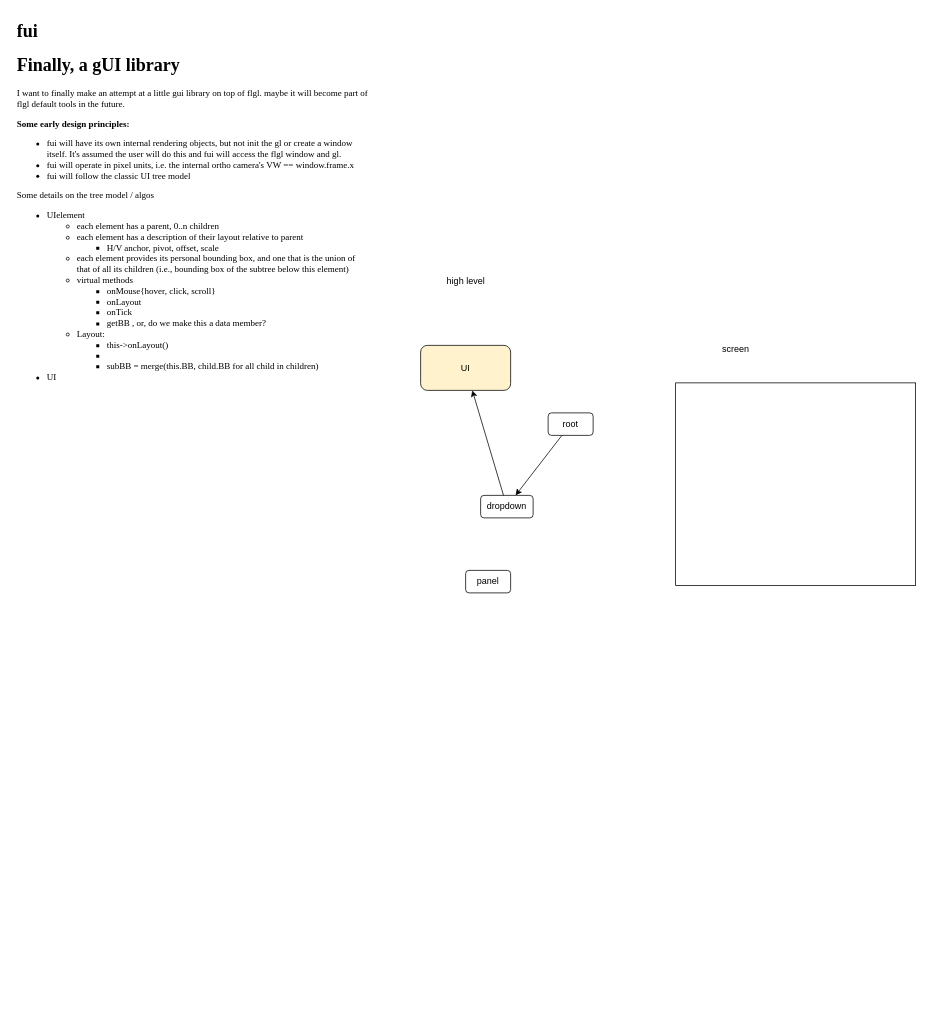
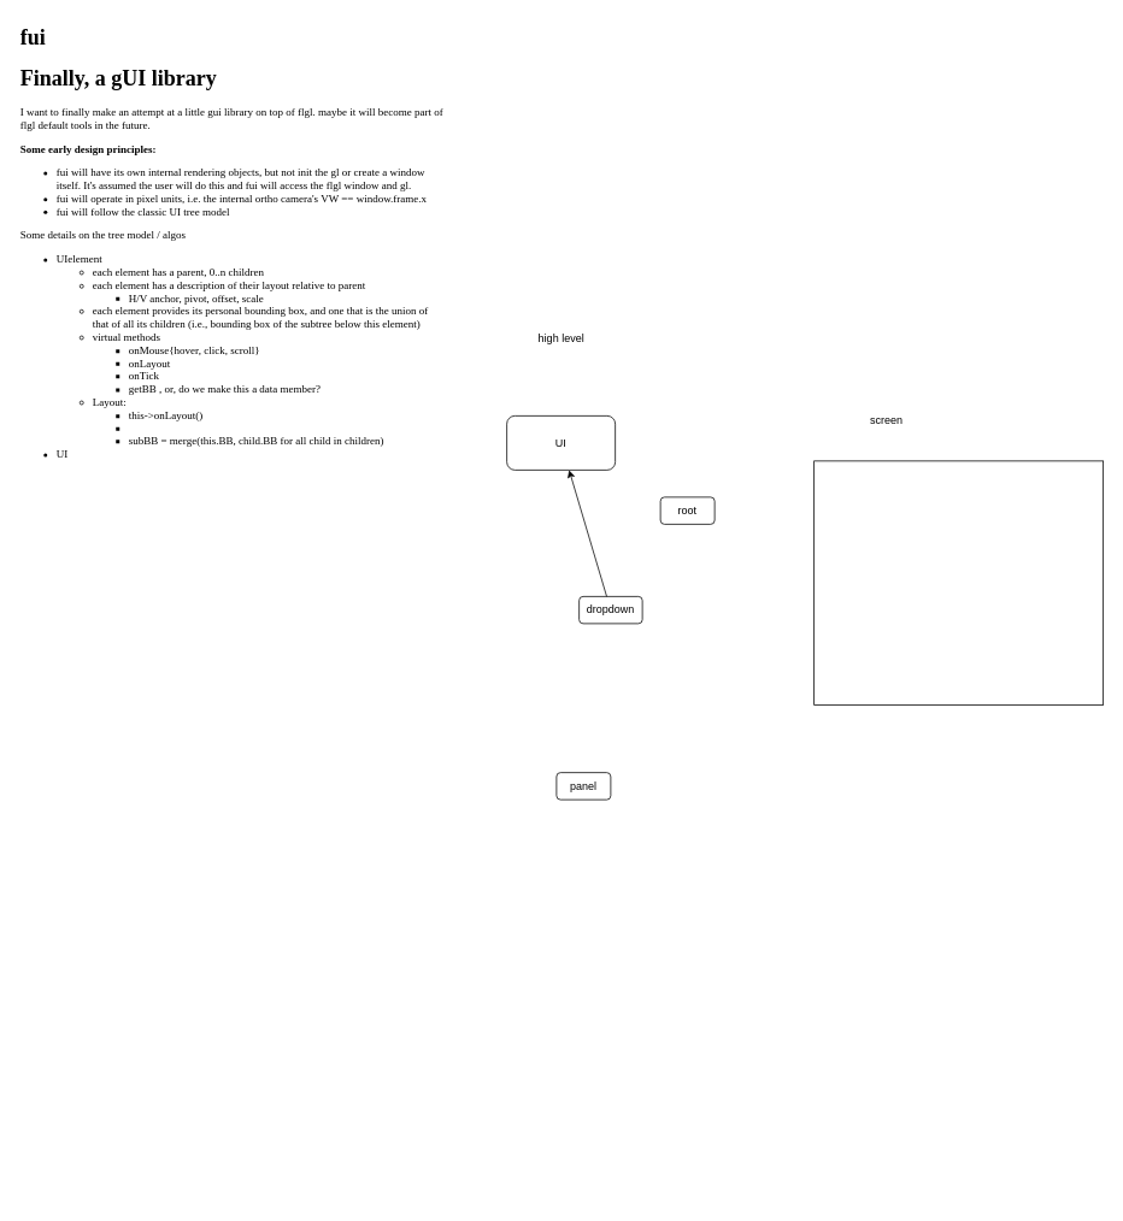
- <mxCell id="4" value="UI" style="rounded=1;whiteSpace=wrap;html=1;fillColor=#fff2cc;" parent="1" vertex="1"><mxGeometry x="560" y="460" width="120" height="60" as="geometry" /></mxCell>
+ <mxCell id="4" value="UI" style="rounded=1;whiteSpace=wrap;html=1;" parent="1" vertex="1"><mxGeometry x="560" y="460" width="120" height="60" as="geometry" /></mxCell>
- <mxCell id="8" value="" style="endArrow=classic;html=1;rounded=0;" parent="1" source="5" target="9" edge="1"><mxGeometry width="50" height="50" relative="1" as="geometry"><mxPoint x="690" y="524" as="sourcePoint" /><mxPoint x="770" y="670" as="targetPoint" /></mxGeometry></mxCell>
- <mxCell id="10" value="panel" style="rounded=1;whiteSpace=wrap;html=1;" parent="1" vertex="1"><mxGeometry x="620" y="760" width="60" height="30" as="geometry" /></mxCell>
+ <mxCell id="10" value="panel" style="rounded=1;whiteSpace=wrap;html=1;" parent="1" vertex="1"><mxGeometry x="615" y="855" width="60" height="30" as="geometry" /></mxCell>
